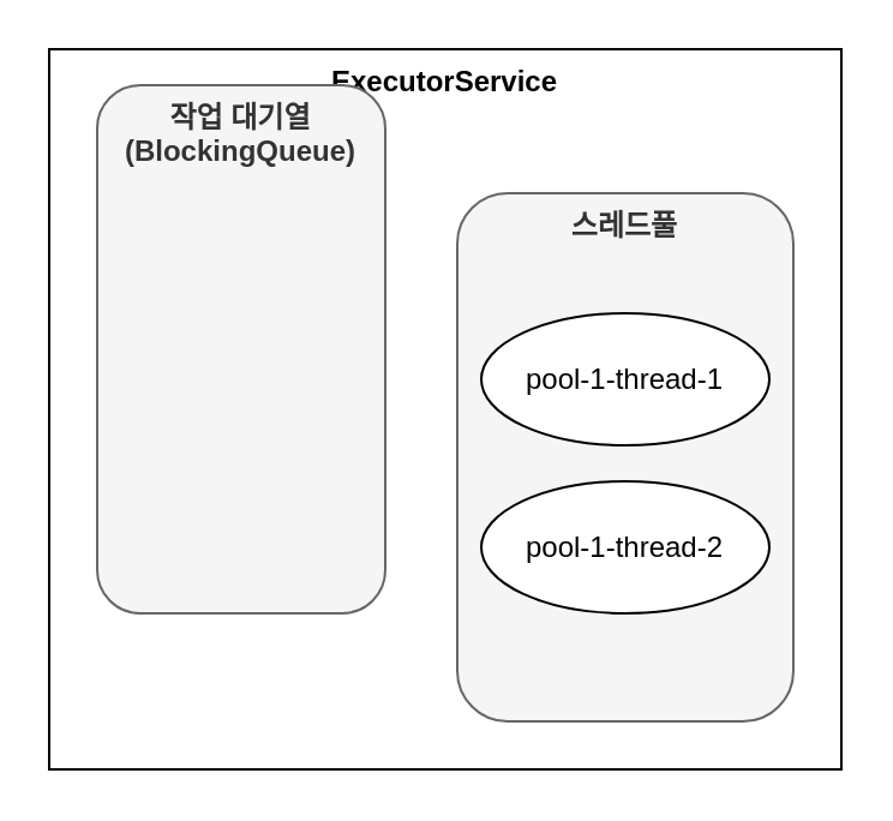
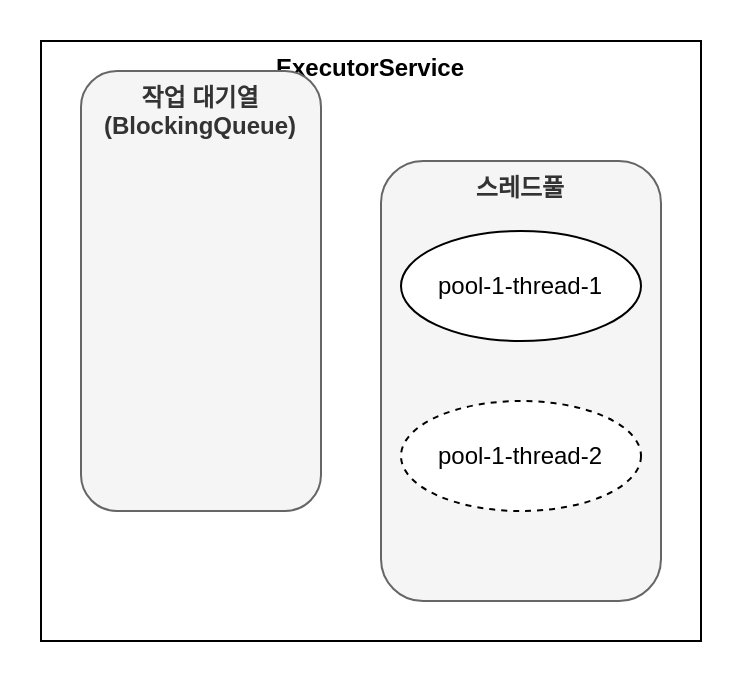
- <mxCell id="5" value="pool-1-thread-1" style="ellipse;whiteSpace=wrap;html=1;" vertex="1" parent="1"><mxGeometry x="200" y="130" width="120" height="55" as="geometry" /></mxCell>
+ <mxCell id="5" value="pool-1-thread-1" style="ellipse;whiteSpace=wrap;html=1;" vertex="1" parent="1"><mxGeometry x="200" y="115" width="120" height="55" as="geometry" /></mxCell>
- <mxCell id="6" value="pool-1-thread-2" style="ellipse;whiteSpace=wrap;html=1;" vertex="1" parent="1"><mxGeometry x="200" y="200" width="120" height="55" as="geometry" /></mxCell>
+ <mxCell id="6" value="pool-1-thread-2" style="ellipse;whiteSpace=wrap;html=1;dashed=1;" vertex="1" parent="1"><mxGeometry x="200" y="200" width="120" height="55" as="geometry" /></mxCell>
